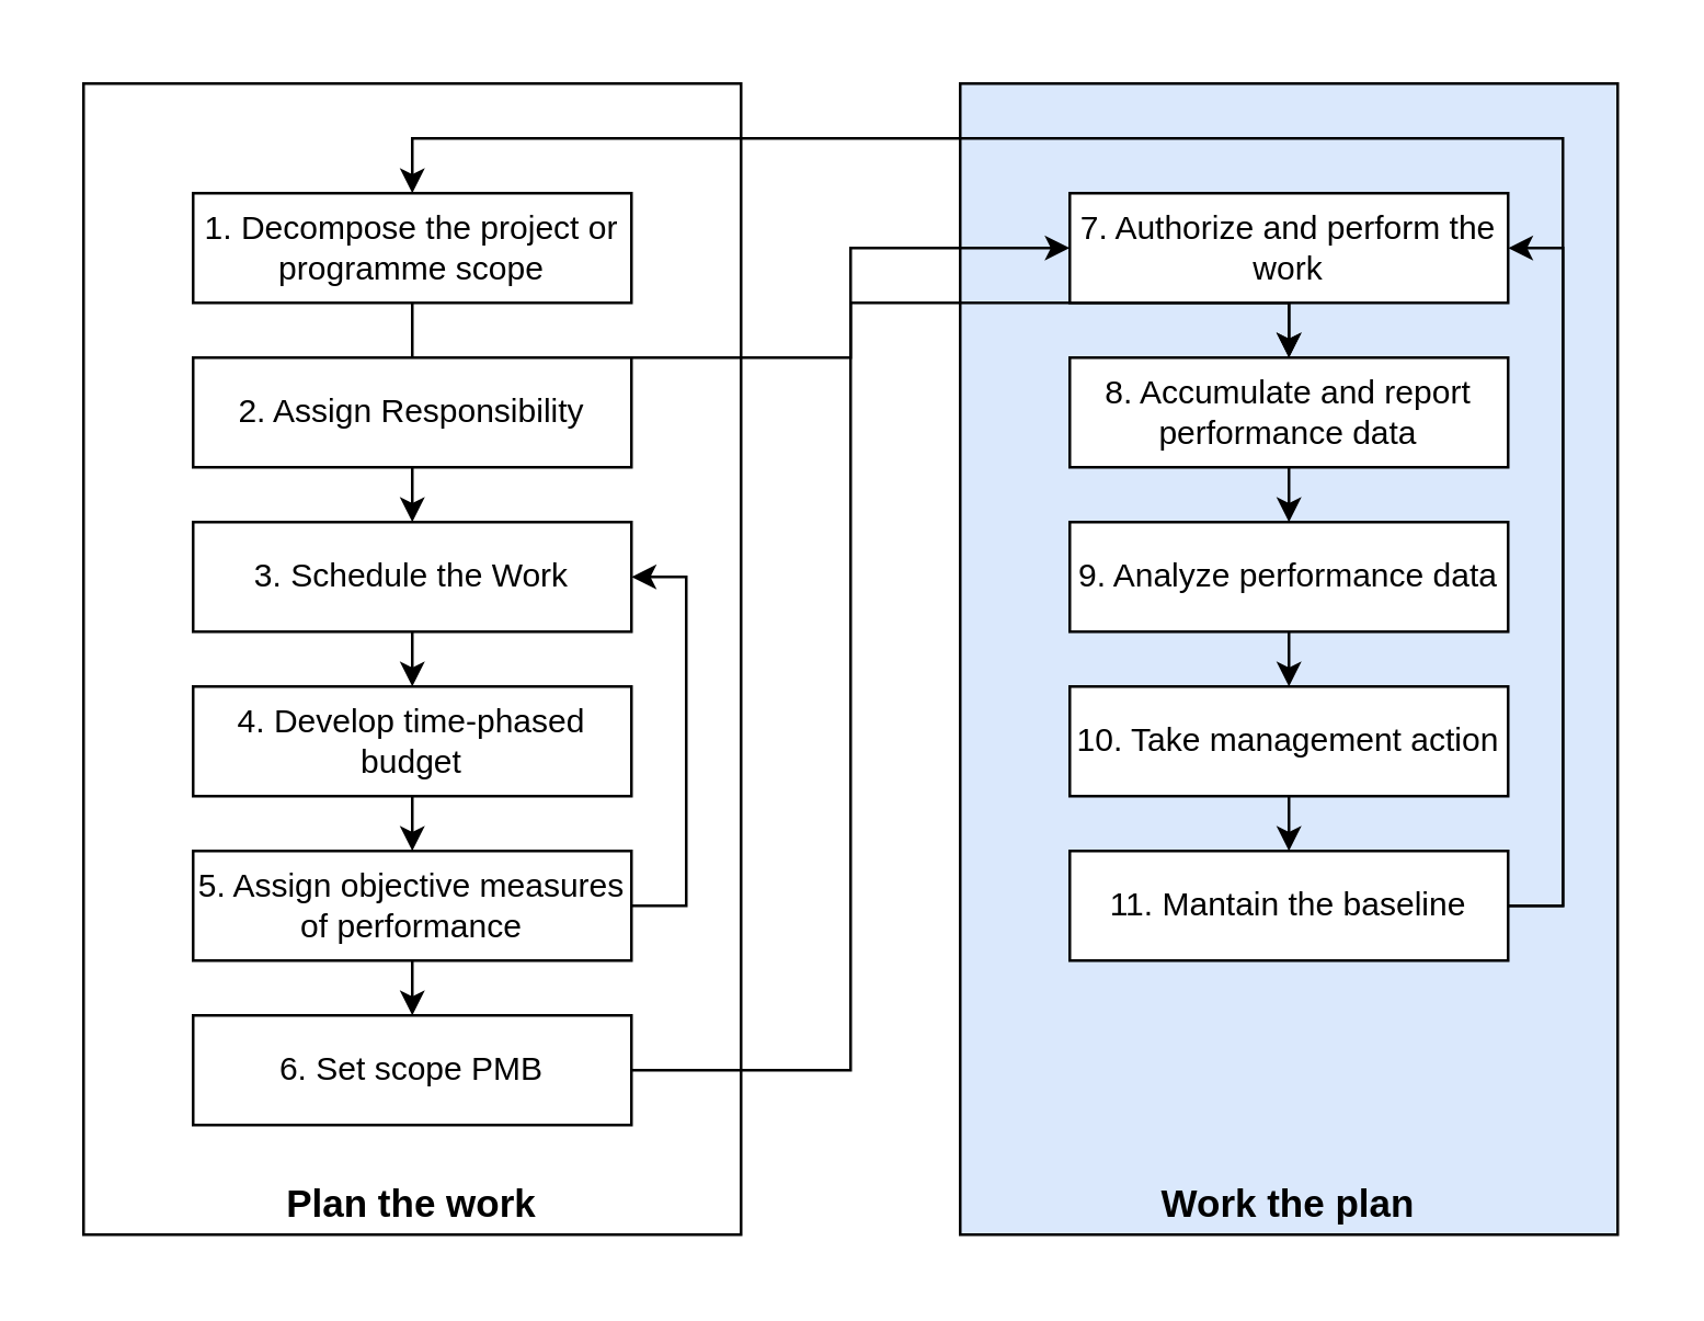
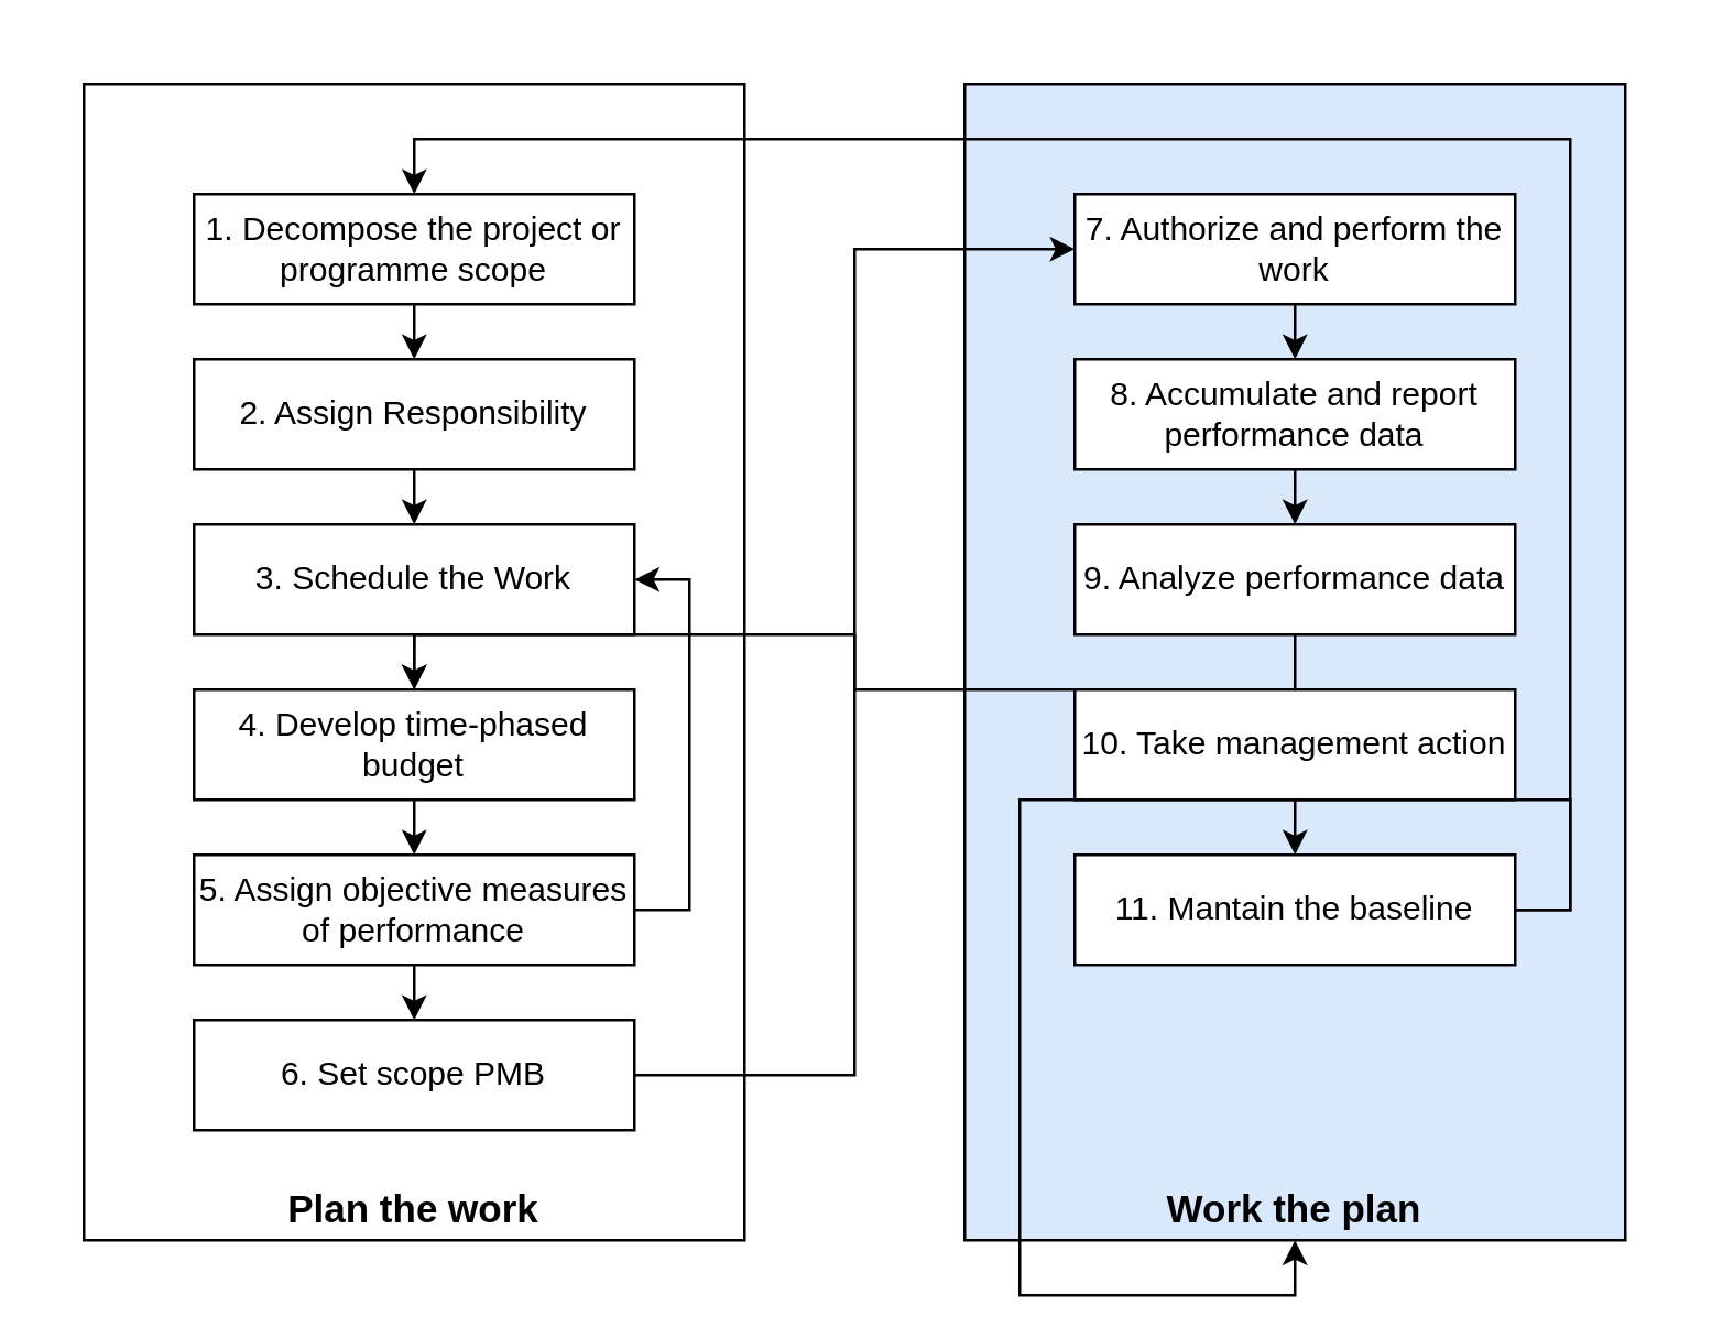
- <mxCell id="26" style="edgeStyle=orthogonalEdgeStyle;rounded=0;orthogonalLoop=1;jettySize=auto;html=1;exitX=1;exitY=0.5;exitDx=0;exitDy=0;entryX=1;entryY=0.5;entryDx=0;entryDy=0;fontSize=14;" parent="1" source="28" target="19" edge="1"><mxGeometry relative="1" as="geometry" /></mxCell>
+ <mxCell id="26" style="edgeStyle=orthogonalEdgeStyle;rounded=0;orthogonalLoop=1;jettySize=auto;html=1;exitX=1;exitY=0.5;exitDx=0;exitDy=0;fontSize=14;" parent="1" source="28" target="3" edge="1"><mxGeometry relative="1" as="geometry" /></mxCell>
- <mxCell id="5" style="edgeStyle=orthogonalEdgeStyle;rounded=0;orthogonalLoop=1;jettySize=auto;html=1;exitX=0.5;exitY=1;exitDx=0;exitDy=0;fontSize=14;" parent="1" source="6" target="21" edge="1"><mxGeometry relative="1" as="geometry" /></mxCell>
+ <mxCell id="5" style="edgeStyle=orthogonalEdgeStyle;rounded=0;orthogonalLoop=1;jettySize=auto;html=1;exitX=0.5;exitY=1;exitDx=0;exitDy=0;entryX=0.5;entryY=0;entryDx=0;entryDy=0;fontSize=14;" parent="1" source="6" target="8" edge="1"><mxGeometry relative="1" as="geometry" /></mxCell>
- <mxCell id="22" style="edgeStyle=orthogonalEdgeStyle;rounded=0;orthogonalLoop=1;jettySize=auto;html=1;exitX=0.5;exitY=1;exitDx=0;exitDy=0;entryX=0.5;entryY=0;entryDx=0;entryDy=0;fontSize=14;" parent="1" source="23" target="25" edge="1"><mxGeometry relative="1" as="geometry" /></mxCell>
+ <mxCell id="22" style="edgeStyle=orthogonalEdgeStyle;rounded=0;orthogonalLoop=1;jettySize=auto;html=1;exitX=0.5;exitY=1;exitDx=0;exitDy=0;fontSize=14;" parent="1" source="23" target="12" edge="1"><mxGeometry relative="1" as="geometry" /></mxCell>
